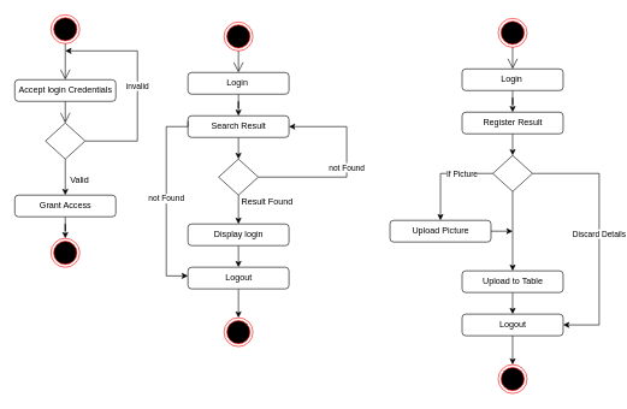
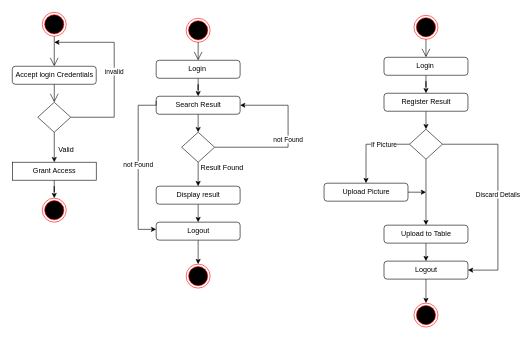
- <mxCell id="11" value="Grant Access" style="html=1;align=center;verticalAlign=top;rounded=1;absoluteArcSize=1;arcSize=10;dashed=0;" parent="1" vertex="1"><mxGeometry x="20" y="270" width="140" height="30" as="geometry" /></mxCell>
+ <mxCell id="11" value="Grant Access" style="html=1;align=center;verticalAlign=top;absoluteArcSize=1;arcSize=10;dashed=0;rounded=0;" parent="1" vertex="1"><mxGeometry x="20" y="270" width="140" height="30" as="geometry" /></mxCell>
- <mxCell id="23" value="Display login" style="html=1;align=center;verticalAlign=top;rounded=1;absoluteArcSize=1;arcSize=10;dashed=0;" parent="1" vertex="1"><mxGeometry x="260" y="310" width="140" height="30" as="geometry" /></mxCell>
+ <mxCell id="23" value="Display result" style="html=1;align=center;verticalAlign=top;rounded=1;absoluteArcSize=1;arcSize=10;dashed=0;" parent="1" vertex="1"><mxGeometry x="260" y="310" width="140" height="30" as="geometry" /></mxCell>
